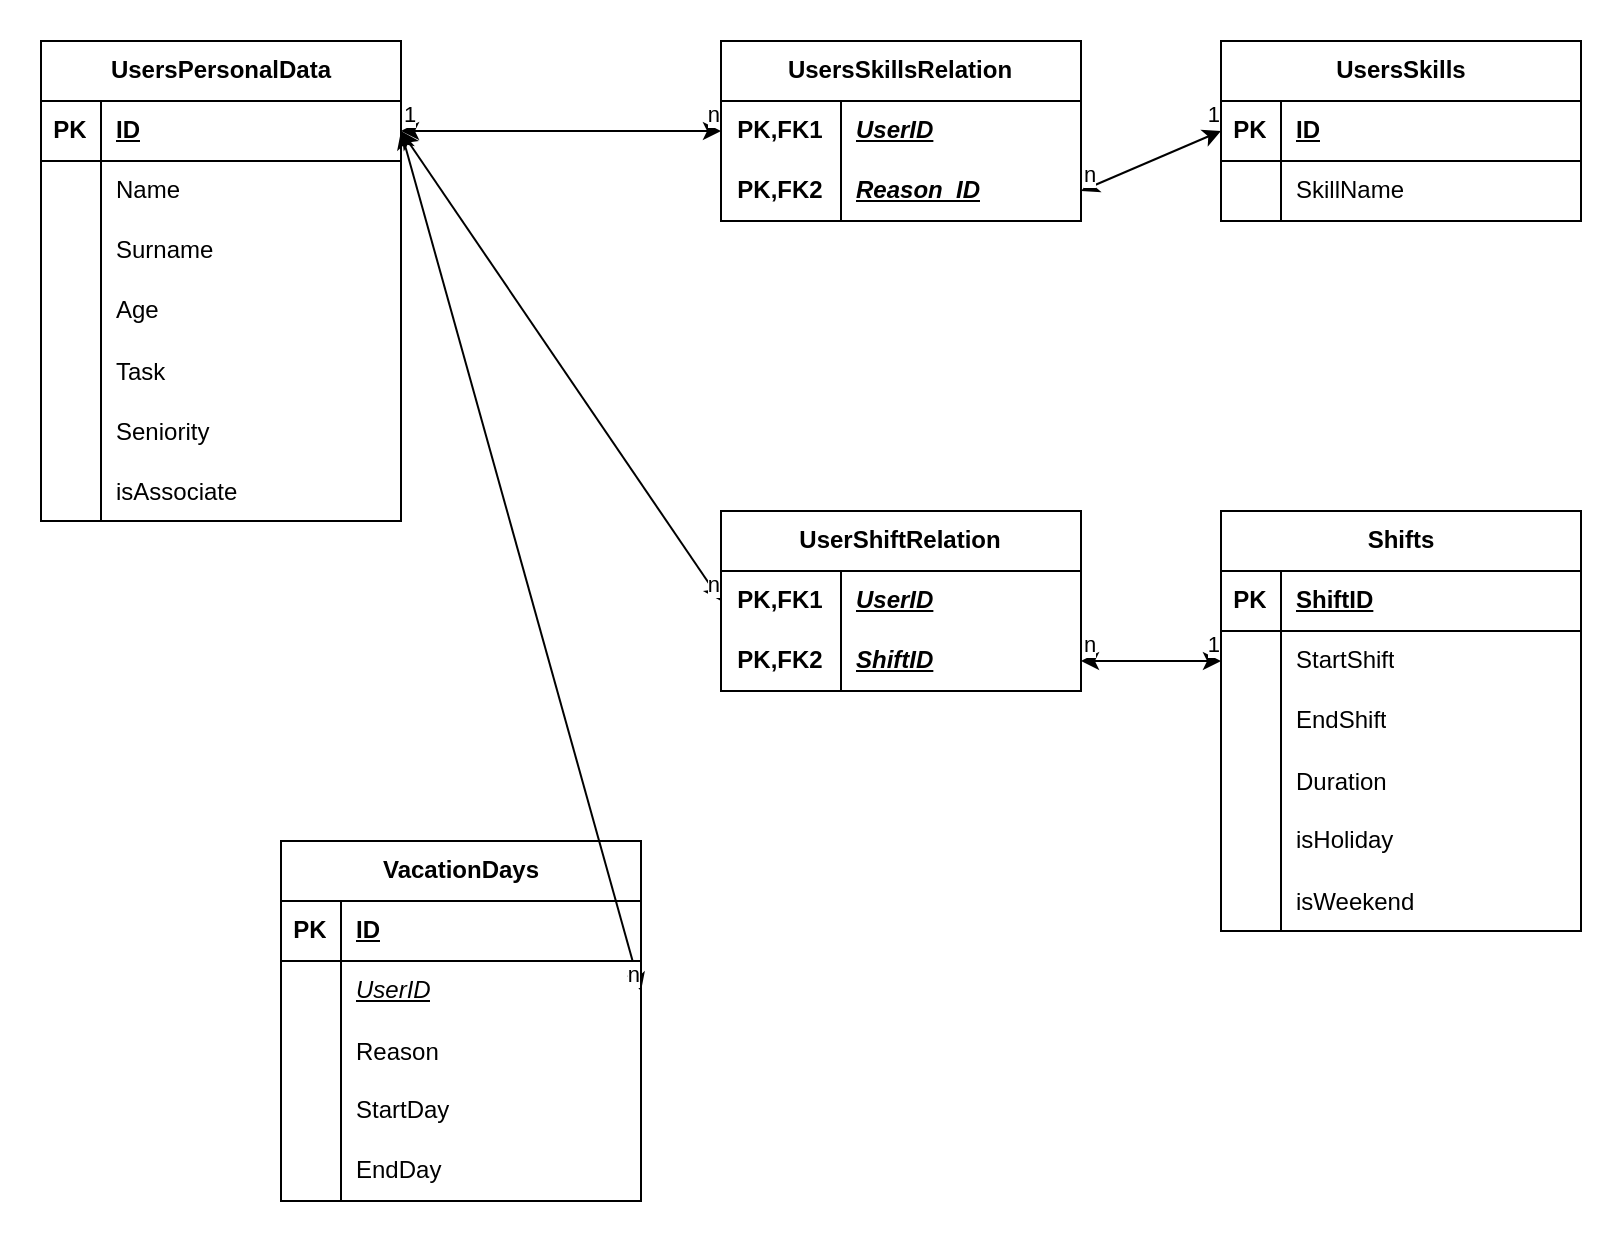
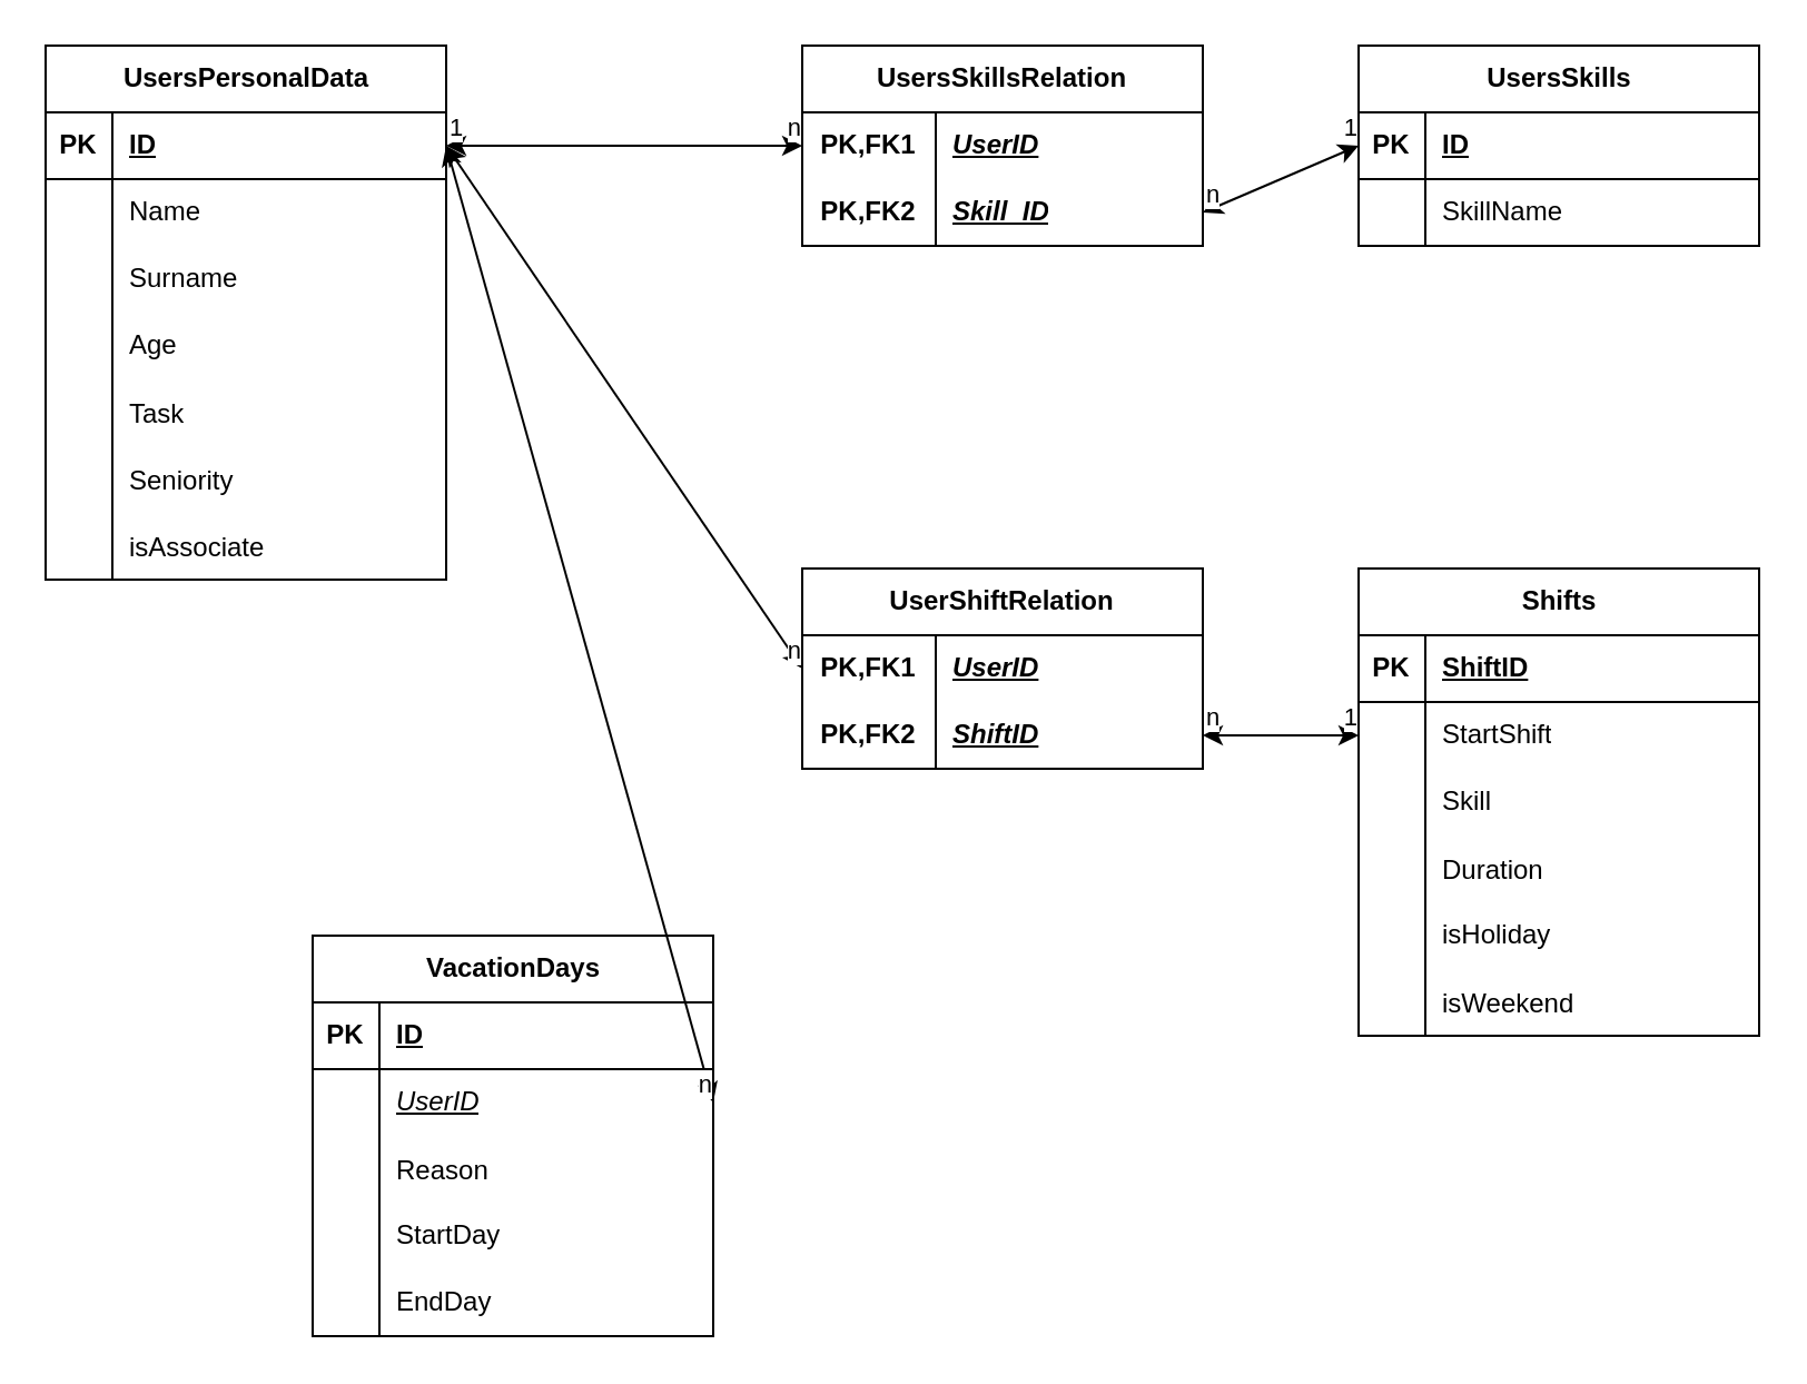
- <mxCell id="43" value="Reason_ID" style="shape=partialRectangle;connectable=0;fillColor=none;top=0;left=0;bottom=0;right=0;align=left;spacingLeft=6;fontStyle=7;overflow=hidden;html=1;whiteSpace=wrap;" vertex="1" parent="41"><mxGeometry x="60" width="120" height="30" as="geometry"><mxRectangle width="120" height="30" as="alternateBounds" /></mxGeometry></mxCell>
+ <mxCell id="43" value="Skill_ID" style="shape=partialRectangle;connectable=0;fillColor=none;top=0;left=0;bottom=0;right=0;align=left;spacingLeft=6;fontStyle=7;overflow=hidden;html=1;whiteSpace=wrap;" vertex="1" parent="41"><mxGeometry x="60" width="120" height="30" as="geometry"><mxRectangle width="120" height="30" as="alternateBounds" /></mxGeometry></mxCell>
- <mxCell id="60" value="EndShift" style="shape=partialRectangle;connectable=0;fillColor=none;top=0;left=0;bottom=0;right=0;align=left;spacingLeft=6;overflow=hidden;whiteSpace=wrap;html=1;" vertex="1" parent="58"><mxGeometry x="30" width="150" height="30" as="geometry"><mxRectangle width="150" height="30" as="alternateBounds" /></mxGeometry></mxCell>
+ <mxCell id="60" value="Skill" style="shape=partialRectangle;connectable=0;fillColor=none;top=0;left=0;bottom=0;right=0;align=left;spacingLeft=6;overflow=hidden;whiteSpace=wrap;html=1;" vertex="1" parent="58"><mxGeometry x="30" width="150" height="30" as="geometry"><mxRectangle width="150" height="30" as="alternateBounds" /></mxGeometry></mxCell>
